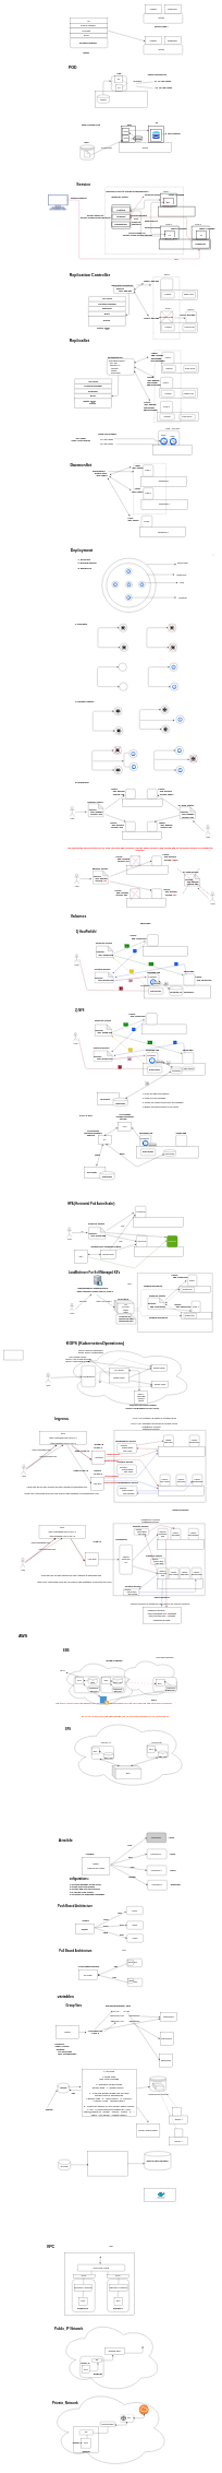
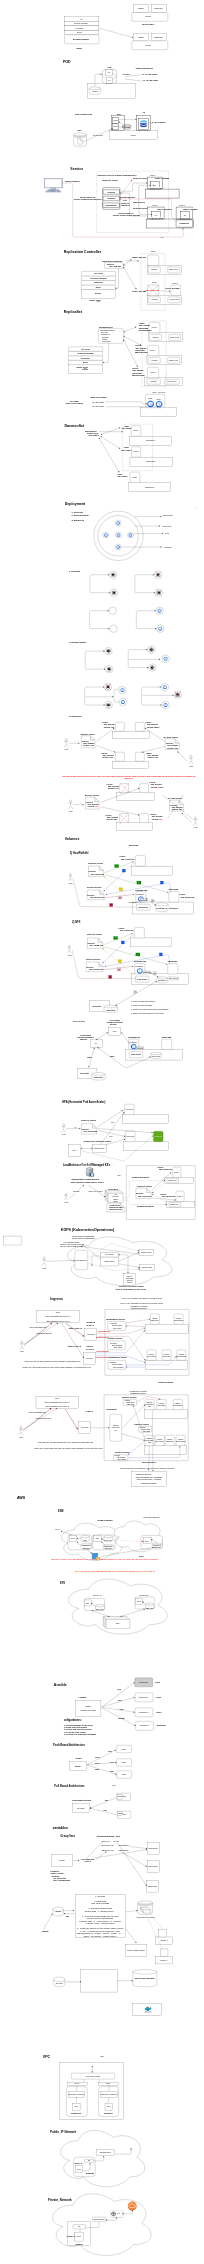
- <mxCell id="444" value="&lt;h2&gt;2) NFS&lt;/h2&gt;" style="text;html=1;strokeColor=none;fillColor=none;spacing=5;spacingTop=-20;whiteSpace=wrap;overflow=hidden;rounded=0;" parent="1" vertex="1"><mxGeometry x="455.53" y="6150" width="116.03" height="40" as="geometry" /></mxCell>
+ <mxCell id="444" value="&lt;h2&gt;2) NFS&lt;/h2&gt;" style="text;html=1;strokeColor=none;fillColor=none;spacing=5;spacingTop=-20;whiteSpace=wrap;overflow=hidden;rounded=0;" parent="1" vertex="1"><mxGeometry x="475.53" y="6130" width="116.03" height="40" as="geometry" /></mxCell>
- <mxCell id="775" value="appServers" style="whiteSpace=wrap;html=1;aspect=fixed;" parent="1" vertex="1"><mxGeometry x="982" y="12290" width="105" height="55" as="geometry" /></mxCell>
+ <mxCell id="775" value="appServers" style="whiteSpace=wrap;html=1;aspect=fixed;" parent="1" vertex="1"><mxGeometry x="982" y="12290" width="80" height="80" as="geometry" /></mxCell>
